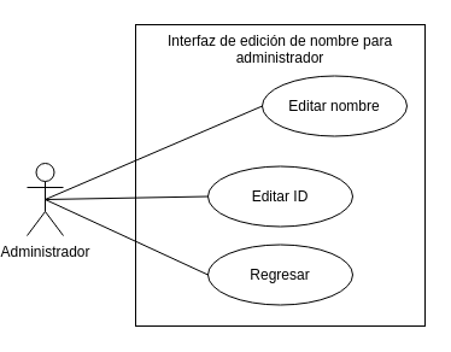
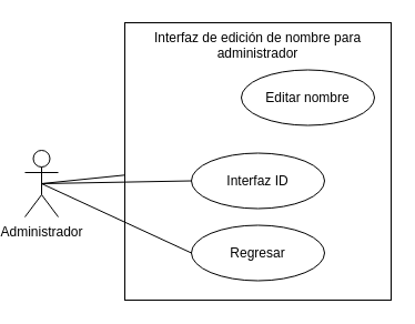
- <mxCell id="6" value="" style="endArrow=none;html=1;rounded=0;entryX=0;entryY=0.5;entryDx=0;entryDy=0;exitX=0.5;exitY=0.5;exitDx=0;exitDy=0;exitPerimeter=0;" edge="1" parent="1" source="2" target="4"><mxGeometry width="50" height="50" relative="1" as="geometry"><mxPoint x="25" y="155" as="sourcePoint" /><mxPoint x="180" y="170" as="targetPoint" /></mxGeometry></mxCell>
+ <mxCell id="6" value="" style="endArrow=none;html=1;rounded=0;exitX=0.5;exitY=0.5;exitDx=0;exitDy=0;exitPerimeter=0;" edge="1" parent="1" source="2" target="3"><mxGeometry width="50" height="50" relative="1" as="geometry"><mxPoint x="25" y="155" as="sourcePoint" /><mxPoint x="180" y="170" as="targetPoint" /></mxGeometry></mxCell>
- <mxCell id="5" value="Editar ID" style="ellipse;whiteSpace=wrap;html=1;fillColor=none;" vertex="1" parent="1"><mxGeometry x="170" y="137.5" width="120" height="50" as="geometry" /></mxCell>
+ <mxCell id="5" value="Interfaz ID" style="ellipse;whiteSpace=wrap;html=1;fillColor=none;" vertex="1" parent="1"><mxGeometry x="170" y="137.5" width="120" height="50" as="geometry" /></mxCell>
